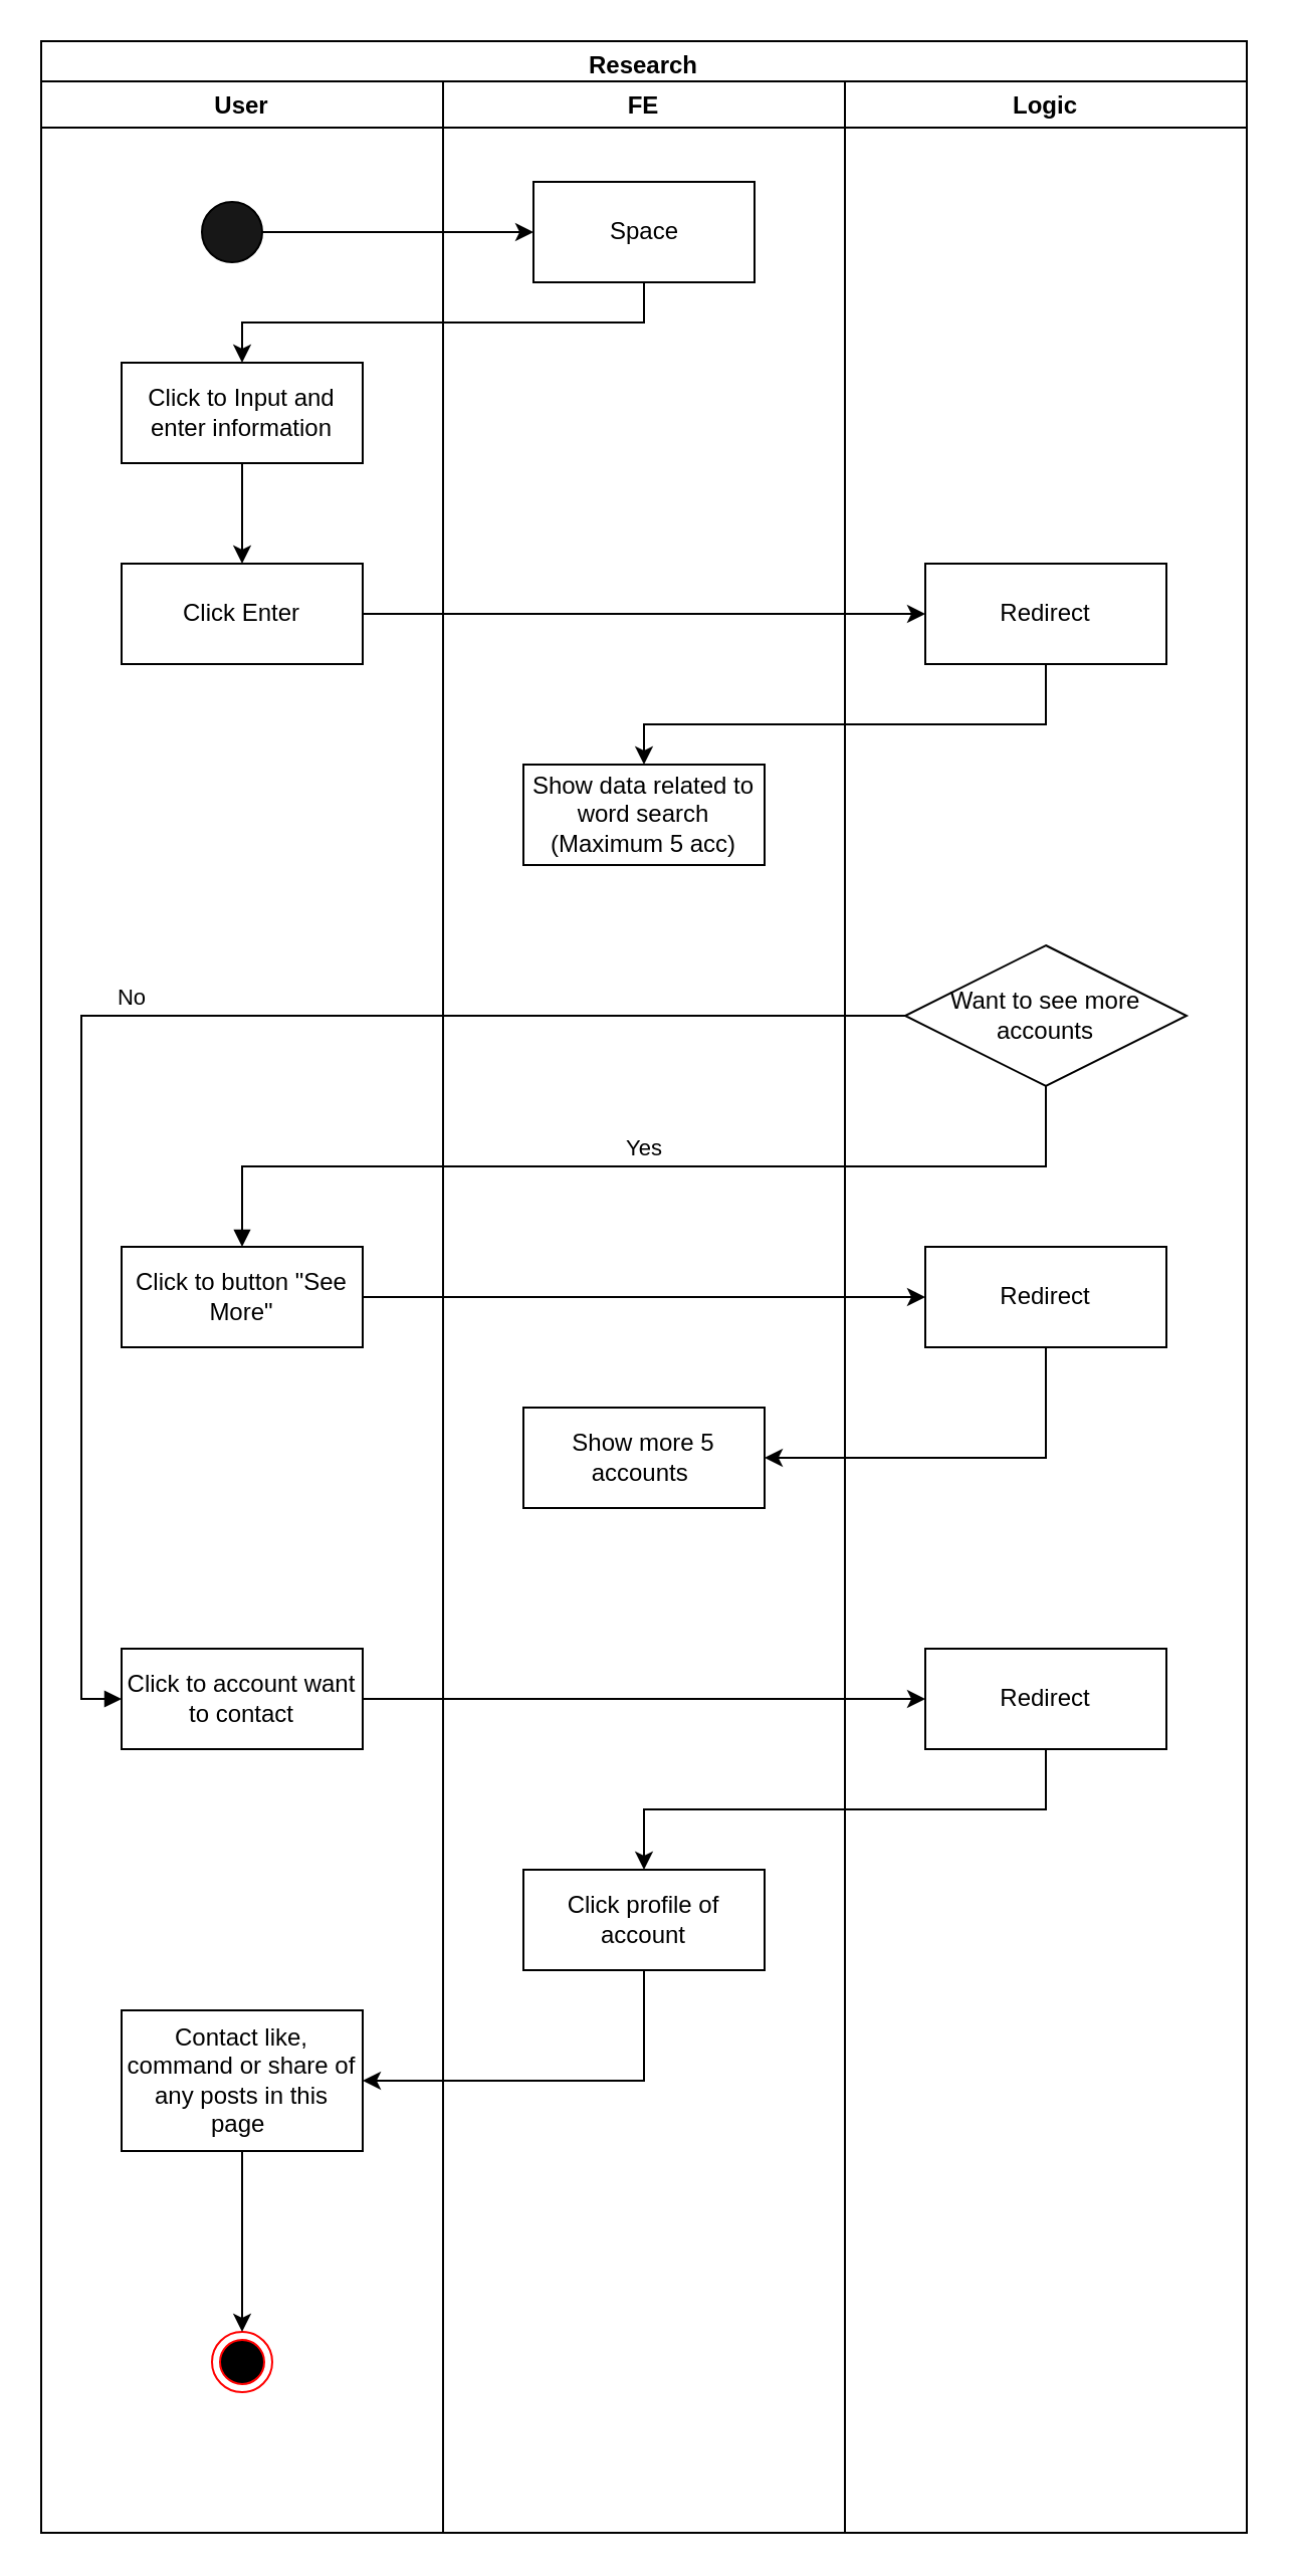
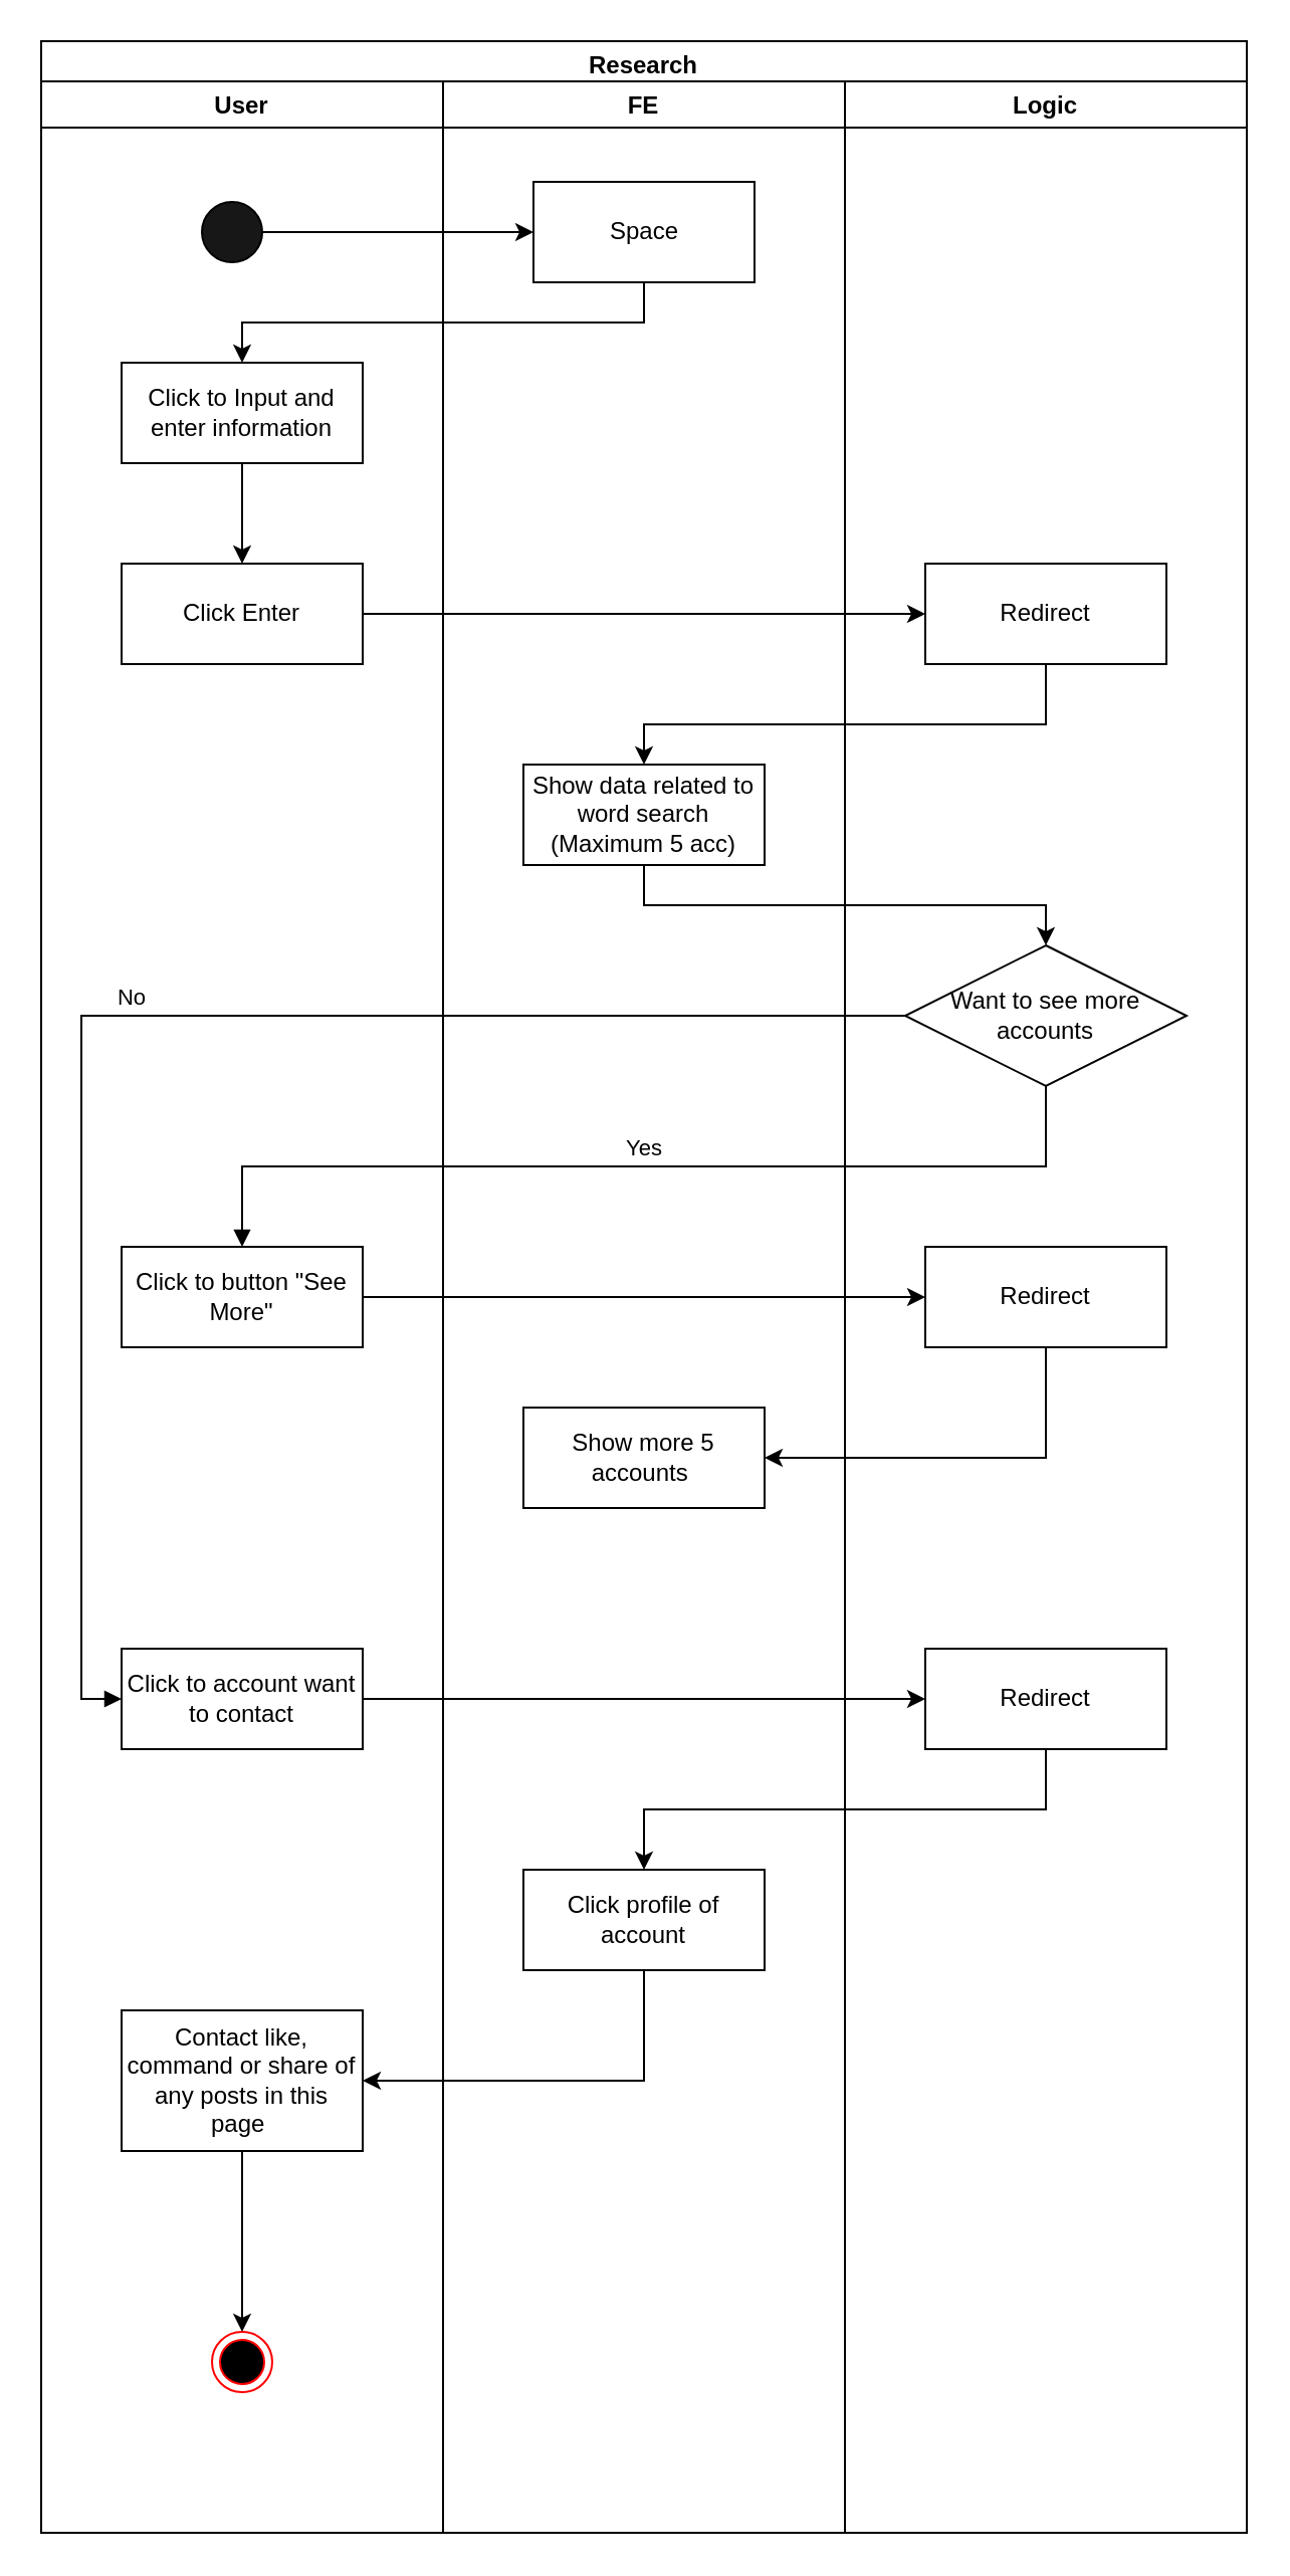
+ <mxCell id="24" value="" style="endArrow=classic;html=1;rounded=0;exitX=0.5;exitY=1;exitDx=0;exitDy=0;entryX=0.5;entryY=0;entryDx=0;entryDy=0;" parent="2" source="13" target="20" edge="1"><mxGeometry width="50" height="50" relative="1" as="geometry"><mxPoint x="270" y="480" as="sourcePoint" /><mxPoint x="320" y="430" as="targetPoint" /><Array as="points"><mxPoint x="300" y="430" /><mxPoint x="500" y="430" /></Array></mxGeometry></mxCell>
